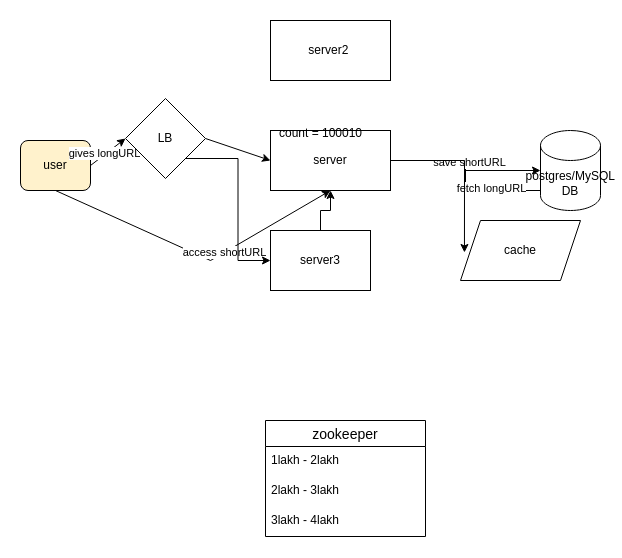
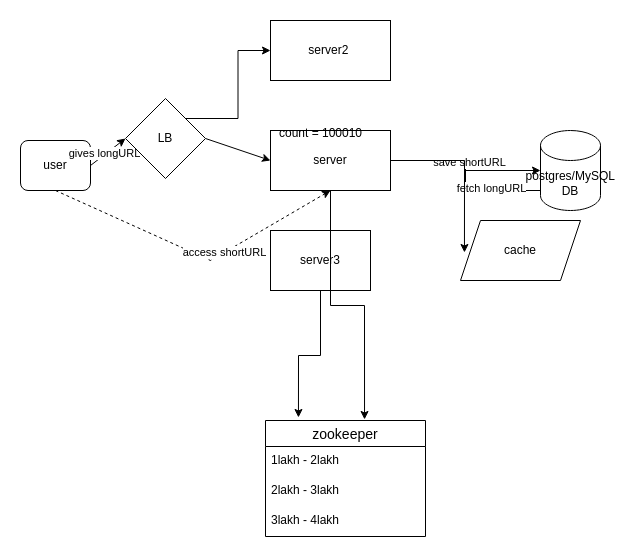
+ <mxCell id="23" style="edgeStyle=orthogonalEdgeStyle;rounded=0;orthogonalLoop=1;jettySize=auto;html=1;exitX=1;exitY=0;exitDx=0;exitDy=0;entryX=0;entryY=0.5;entryDx=0;entryDy=0;" parent="1" source="25" target="12" edge="1"><mxGeometry relative="1" as="geometry" /></mxCell>
- <mxCell id="2" value="user&lt;br&gt;" style="rounded=1;whiteSpace=wrap;html=1;fillColor=#fff2cc;" parent="1" vertex="1"><mxGeometry x="20" y="140" width="70" height="50" as="geometry" /></mxCell>
+ <mxCell id="2" value="user&lt;br&gt;" style="rounded=1;whiteSpace=wrap;html=1;" parent="1" vertex="1"><mxGeometry x="20" y="140" width="70" height="50" as="geometry" /></mxCell>
- <mxCell id="24" style="edgeStyle=orthogonalEdgeStyle;rounded=0;orthogonalLoop=1;jettySize=auto;html=1;exitX=1;exitY=1;exitDx=0;exitDy=0;entryX=0;entryY=0.5;entryDx=0;entryDy=0;" parent="1" source="25" target="18" edge="1"><mxGeometry relative="1" as="geometry" /></mxCell>
- <mxCell id="20" style="edgeStyle=orthogonalEdgeStyle;rounded=0;orthogonalLoop=1;jettySize=auto;html=1;" parent="1" source="18" target="5" edge="1"><mxGeometry relative="1" as="geometry" /></mxCell>
+ <mxCell id="20" style="edgeStyle=orthogonalEdgeStyle;rounded=0;orthogonalLoop=1;jettySize=auto;html=1;entryX=0.206;entryY=-0.026;entryDx=0;entryDy=0;entryPerimeter=0;" parent="1" source="18" target="14" edge="1"><mxGeometry relative="1" as="geometry" /></mxCell>
- <mxCell id="10" value="" style="endArrow=classic;html=1;rounded=0;exitX=0.5;exitY=1;exitDx=0;exitDy=0;entryX=0.5;entryY=1;entryDx=0;entryDy=0;" parent="1" source="2" target="5" edge="1"><mxGeometry width="50" height="50" relative="1" as="geometry"><mxPoint x="380" y="240" as="sourcePoint" /><mxPoint x="430" y="190" as="targetPoint" /><Array as="points"><mxPoint x="210" y="260" /></Array></mxGeometry></mxCell>
+ <mxCell id="10" value="" style="endArrow=classic;html=1;rounded=0;exitX=0.5;exitY=1;exitDx=0;exitDy=0;entryX=0.5;entryY=1;entryDx=0;entryDy=0;dashed=1;" parent="1" source="2" target="5" edge="1"><mxGeometry width="50" height="50" relative="1" as="geometry"><mxPoint x="380" y="240" as="sourcePoint" /><mxPoint x="430" y="190" as="targetPoint" /><Array as="points"><mxPoint x="210" y="260" /></Array></mxGeometry></mxCell>
+ <mxCell id="19" style="edgeStyle=orthogonalEdgeStyle;rounded=0;orthogonalLoop=1;jettySize=auto;html=1;entryX=0.619;entryY=-0.009;entryDx=0;entryDy=0;entryPerimeter=0;" parent="1" source="5" target="14" edge="1"><mxGeometry relative="1" as="geometry" /></mxCell>
